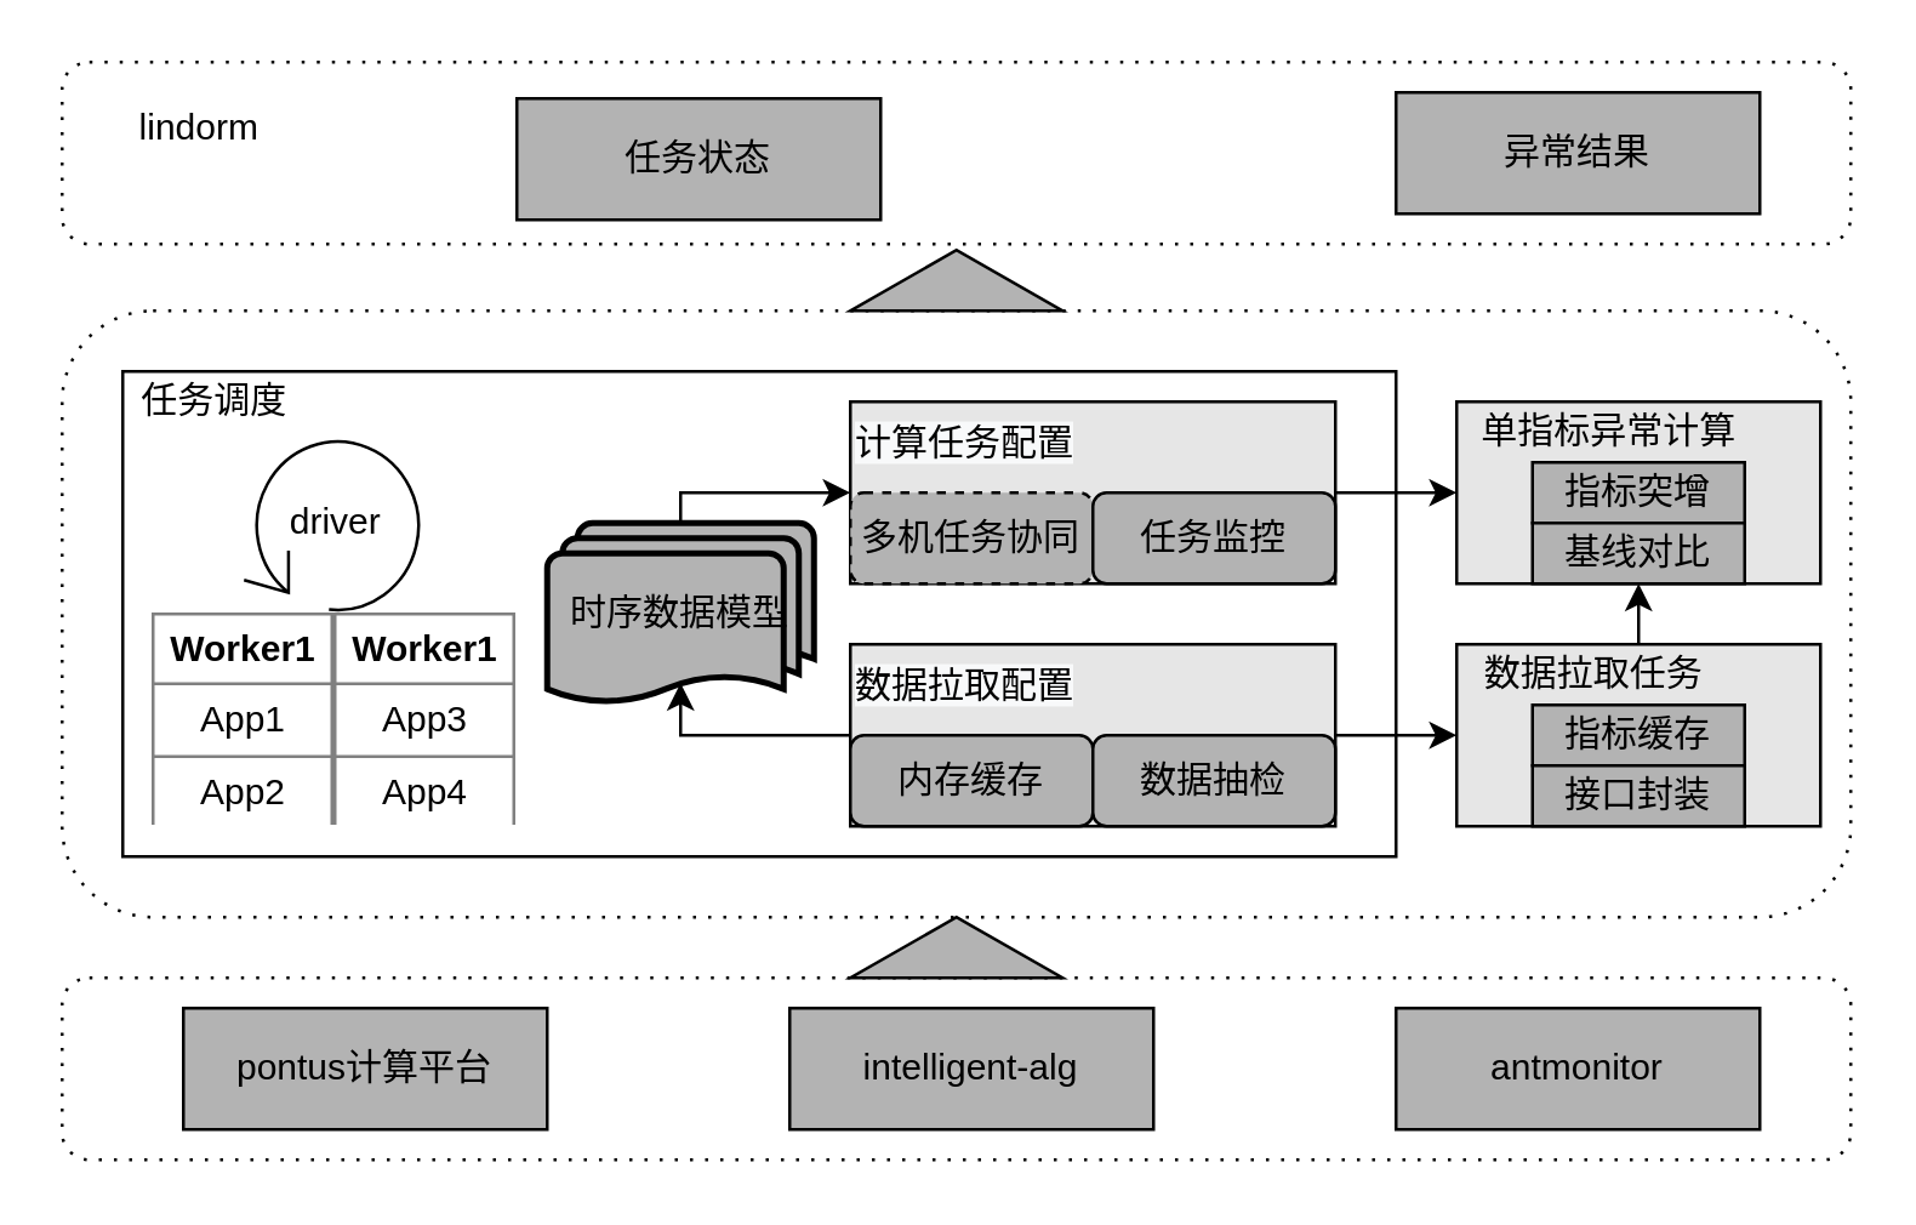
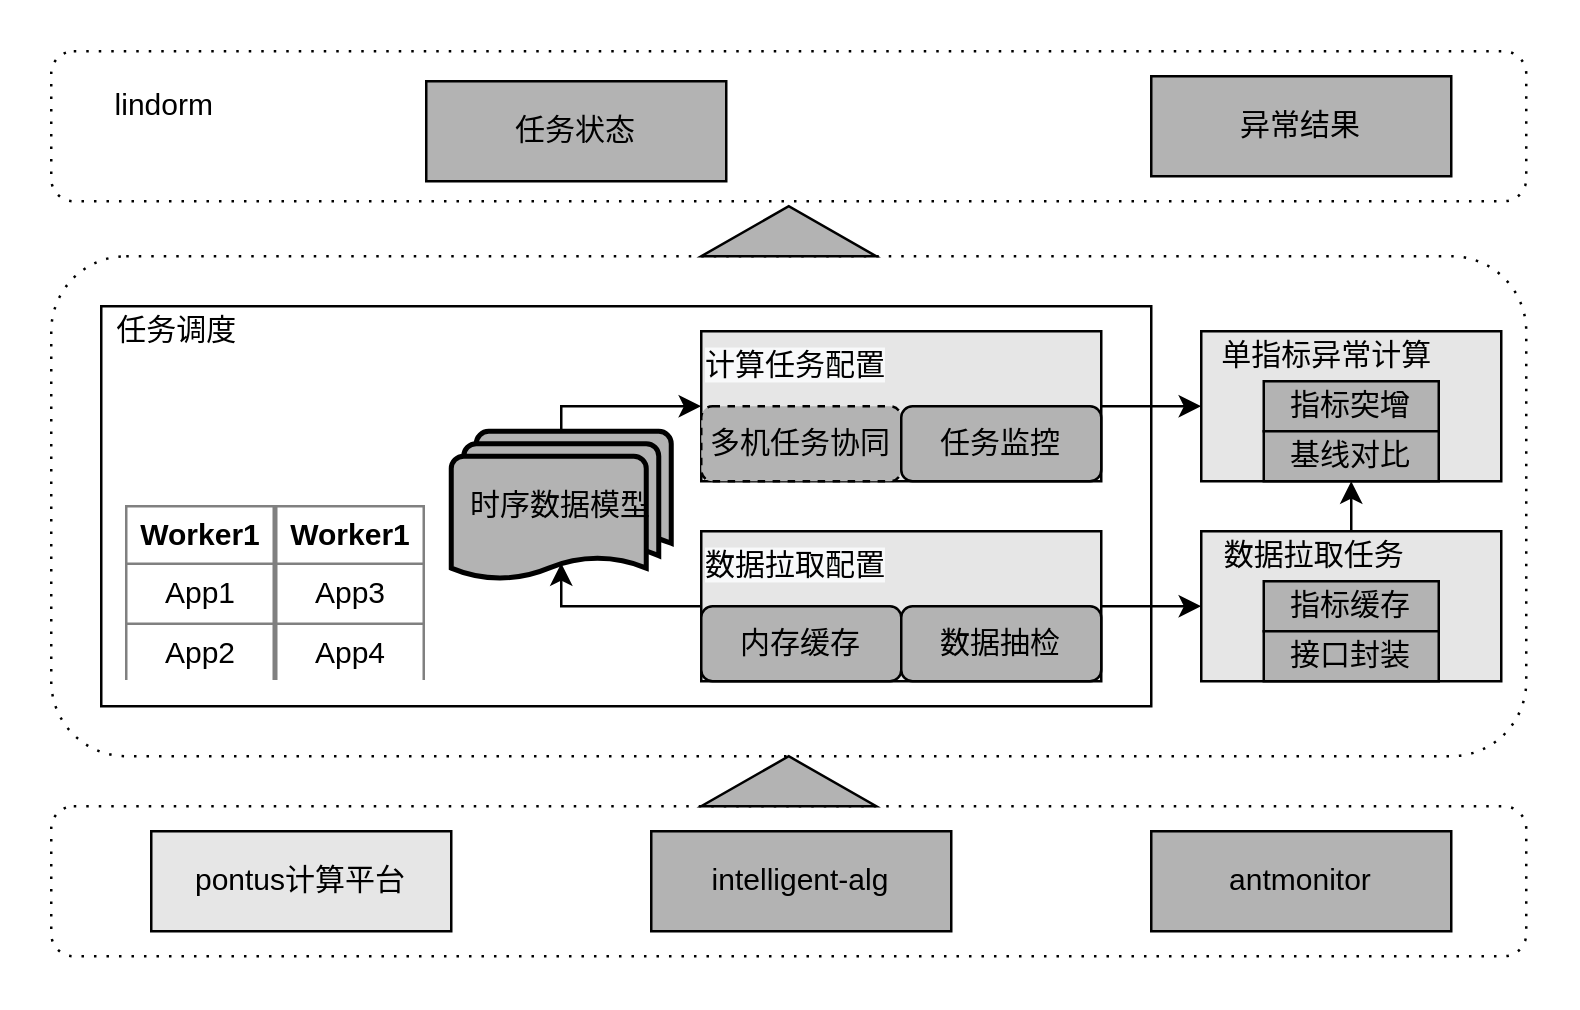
- <mxCell id="20" value="driver" style="shape=mxgraph.bpmn.loop;html=1;outlineConnect=0;" vertex="1" parent="1"><mxGeometry x="80" y="142" width="60" height="60" as="geometry" /></mxCell>
- <mxCell id="16" value="pontus计算平台" style="rounded=0;whiteSpace=wrap;html=1;fillColor=#B3B3B3;" vertex="1" parent="1"><mxGeometry x="60" y="332" width="120" height="40" as="geometry" /></mxCell>
+ <mxCell id="16" value="pontus计算平台" style="rounded=0;whiteSpace=wrap;html=1;fillColor=#e6e6e6;" vertex="1" parent="1"><mxGeometry x="60" y="332" width="120" height="40" as="geometry" /></mxCell>
